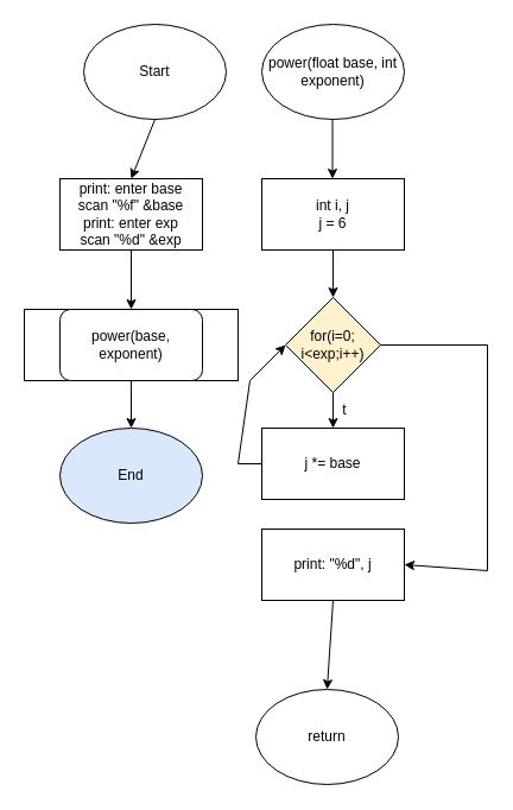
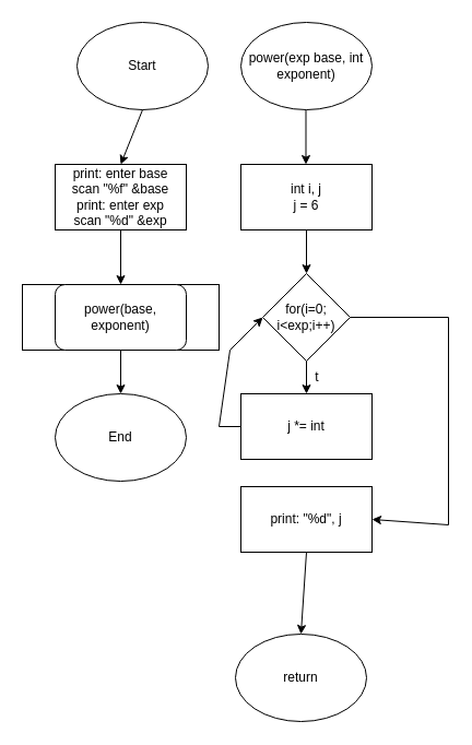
- <mxCell id="10" value="power(float base, int exponent)" style="ellipse;whiteSpace=wrap;html=1;" vertex="1" parent="1"><mxGeometry x="220" y="20" width="120" height="80" as="geometry" /></mxCell>
+ <mxCell id="10" value="power(exp base, int exponent)" style="ellipse;whiteSpace=wrap;html=1;" vertex="1" parent="1"><mxGeometry x="220" y="20" width="120" height="80" as="geometry" /></mxCell>
- <mxCell id="16" value="for(i=0; i&amp;lt;exp;i++)" style="rhombus;whiteSpace=wrap;html=1;fillColor=#fff2cc;" vertex="1" parent="1"><mxGeometry x="240" y="250" width="80" height="80" as="geometry" /></mxCell>
+ <mxCell id="16" value="for(i=0; i&amp;lt;exp;i++)" style="rhombus;whiteSpace=wrap;html=1;" vertex="1" parent="1"><mxGeometry x="240" y="250" width="80" height="80" as="geometry" /></mxCell>
- <mxCell id="17" value="j *= base" style="rounded=0;whiteSpace=wrap;html=1;" vertex="1" parent="1"><mxGeometry x="220" y="360" width="120" height="60" as="geometry" /></mxCell>
+ <mxCell id="17" value="j *= int" style="rounded=0;whiteSpace=wrap;html=1;" vertex="1" parent="1"><mxGeometry x="220" y="360" width="120" height="60" as="geometry" /></mxCell>
- <mxCell id="9" value="End" style="ellipse;whiteSpace=wrap;html=1;fillColor=#dae8fc;" vertex="1" parent="1"><mxGeometry x="50" y="360" width="120" height="80" as="geometry" /></mxCell>
+ <mxCell id="9" value="End" style="ellipse;whiteSpace=wrap;html=1;" vertex="1" parent="1"><mxGeometry x="50" y="360" width="120" height="80" as="geometry" /></mxCell>
